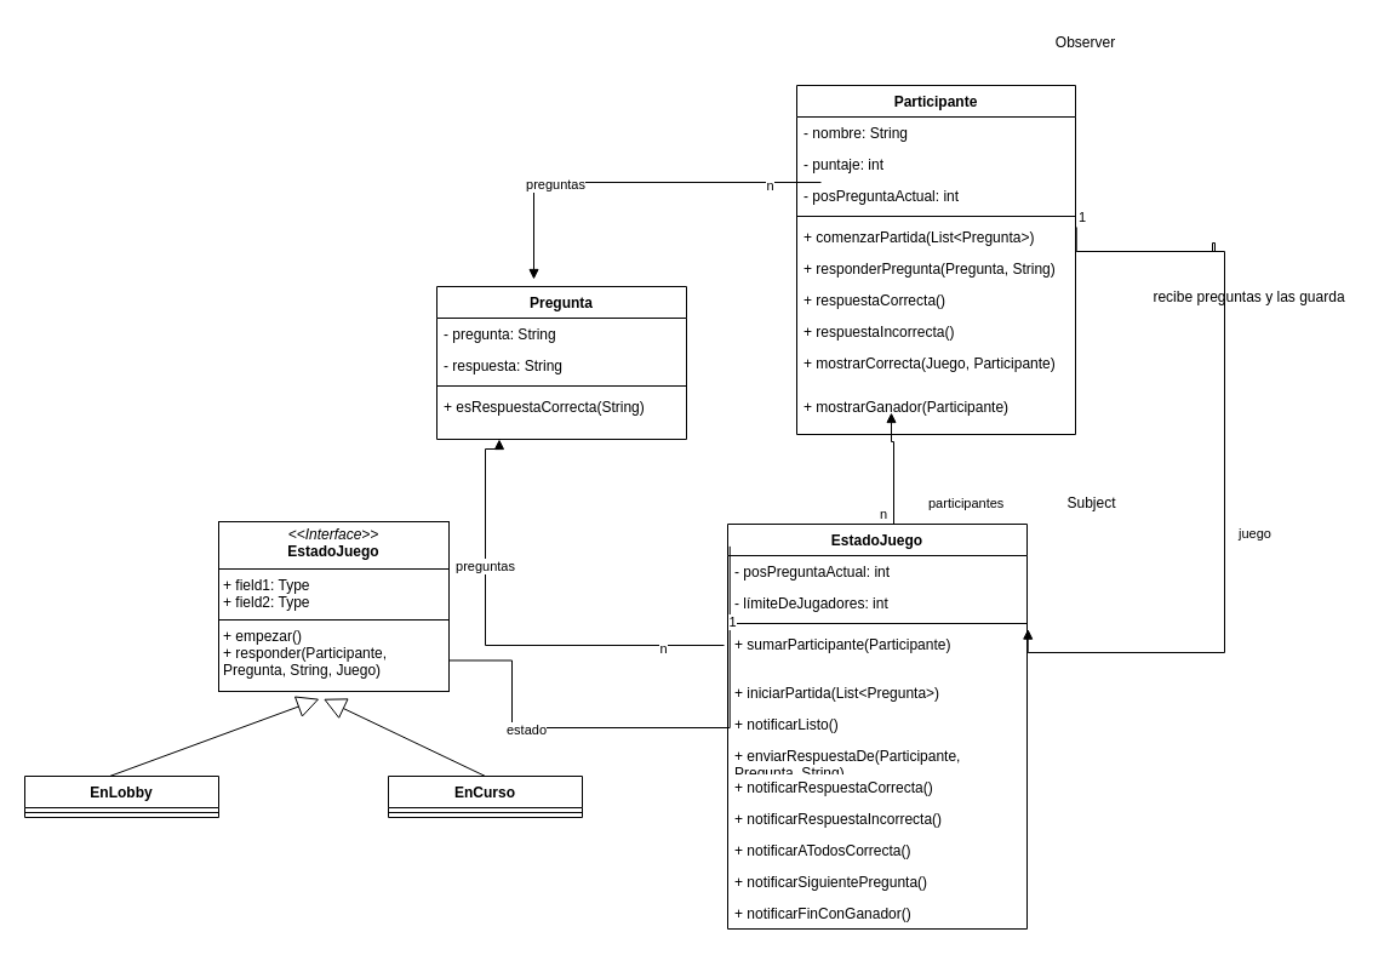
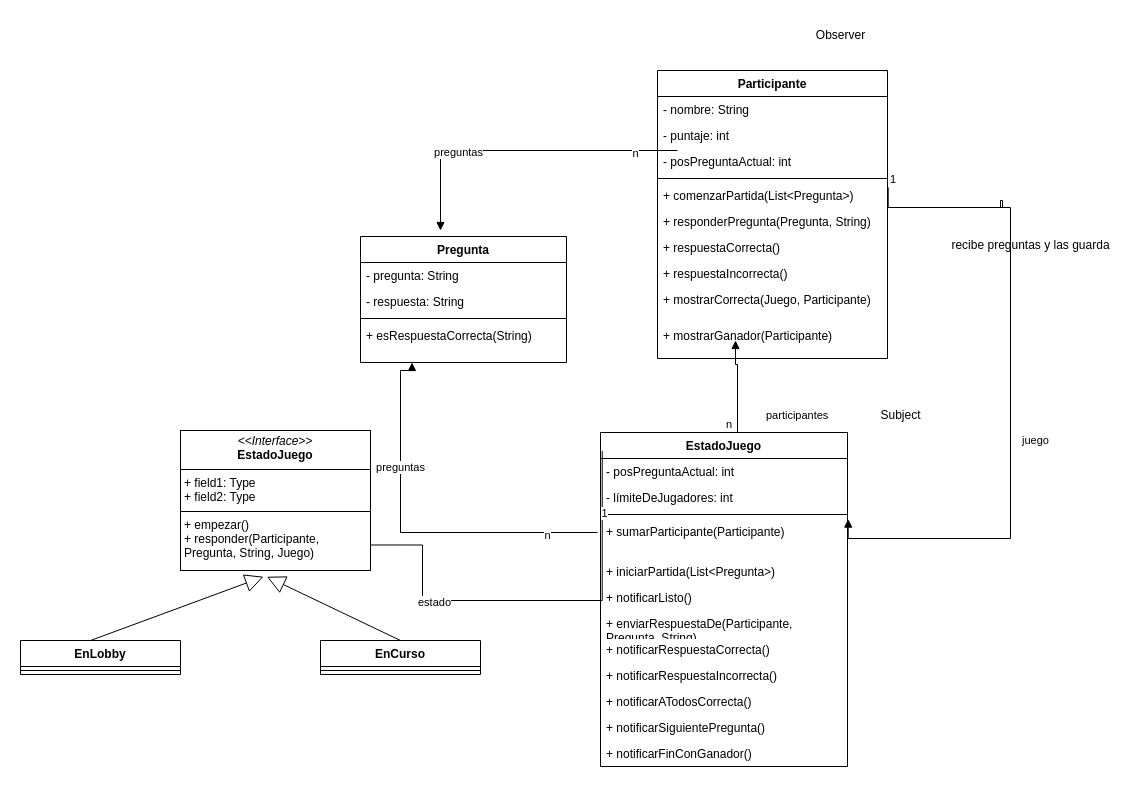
- <mxCell id="39" value="Observer" style="text;html=1;align=center;verticalAlign=middle;resizable=0;points=[];autosize=1;strokeColor=none;fillColor=none;" parent="1" vertex="1"><mxGeometry x="860" y="20" width="70" height="30" as="geometry" /></mxCell>
+ <mxCell id="39" value="Observer" style="text;html=1;align=center;verticalAlign=middle;resizable=0;points=[];autosize=1;strokeColor=none;fillColor=none;" parent="1" vertex="1"><mxGeometry x="805" y="20" width="70" height="30" as="geometry" /></mxCell>
